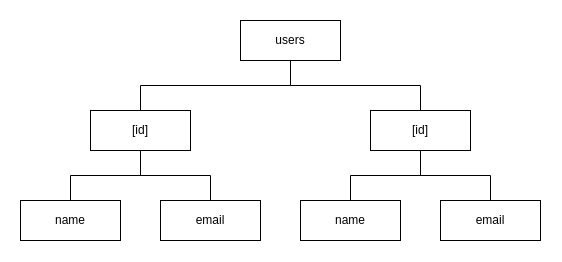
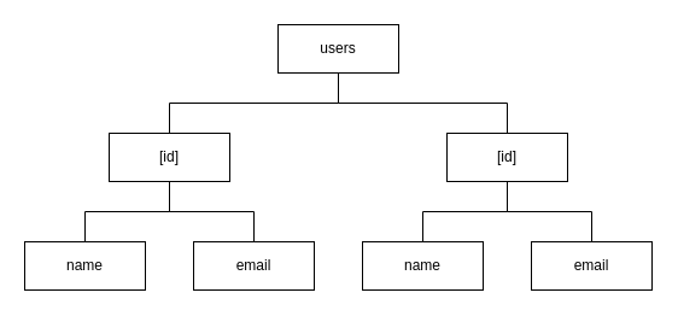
- <mxCell id="12" value="users" style="whiteSpace=wrap;html=1;" parent="1" vertex="1"><mxGeometry x="240" y="20" width="100" height="40" as="geometry" /></mxCell>
+ <mxCell id="12" value="users" style="whiteSpace=wrap;html=1;" parent="1" vertex="1"><mxGeometry x="230" y="20" width="100" height="40" as="geometry" /></mxCell>
